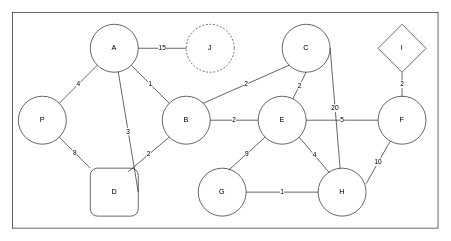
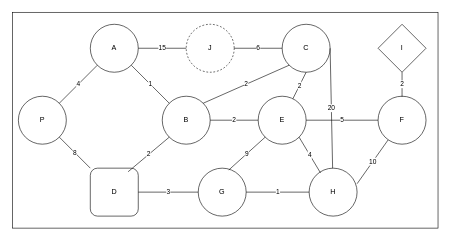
+ <mxCell id="27" value="6" style="endArrow=none;html=1;exitX=1;exitY=0.5;exitDx=0;exitDy=0;" edge="1" parent="1" source="6" target="7"><mxGeometry width="50" height="50" relative="1" as="geometry"><mxPoint x="410" y="270" as="sourcePoint" /><mxPoint x="460" y="220" as="targetPoint" /></mxGeometry></mxCell>
- <mxCell id="18" value="3" style="endArrow=none;html=1;exitX=1;exitY=0.5;exitDx=0;exitDy=0;" edge="1" parent="1" source="5" target="4"><mxGeometry width="50" height="50" relative="1" as="geometry"><mxPoint x="410" y="270" as="sourcePoint" /><mxPoint x="460" y="220" as="targetPoint" /></mxGeometry></mxCell>
+ <mxCell id="18" value="3" style="endArrow=none;html=1;exitX=1;exitY=0.5;exitDx=0;exitDy=0;entryX=0;entryY=0.5;entryDx=0;entryDy=0;" edge="1" parent="1" source="5" target="12"><mxGeometry width="50" height="50" relative="1" as="geometry"><mxPoint x="410" y="270" as="sourcePoint" /><mxPoint x="460" y="220" as="targetPoint" /></mxGeometry></mxCell>
- <mxCell id="11" value="H" style="ellipse;whiteSpace=wrap;html=1;aspect=fixed;" vertex="1" parent="1"><mxGeometry x="530" y="280" width="80" height="80" as="geometry" /></mxCell>
+ <mxCell id="11" value="H" style="ellipse;whiteSpace=wrap;html=1;aspect=fixed;" vertex="1" parent="1"><mxGeometry x="515" y="280" width="80" height="80" as="geometry" /></mxCell>
